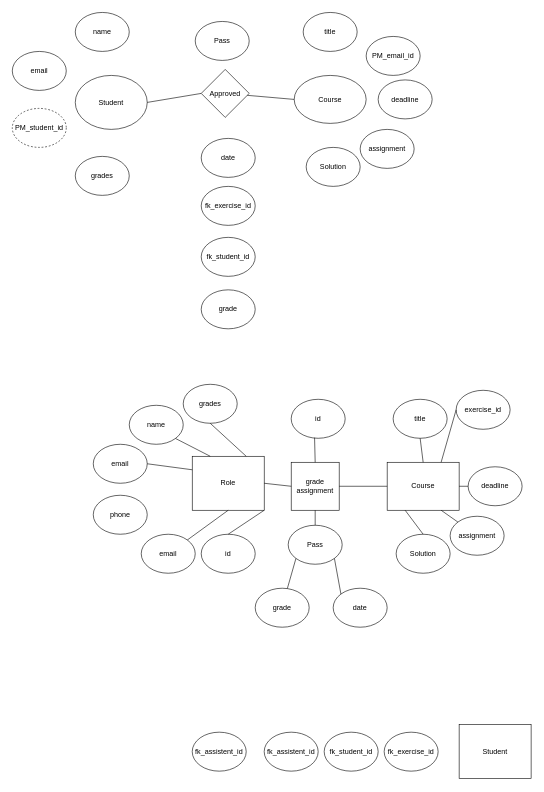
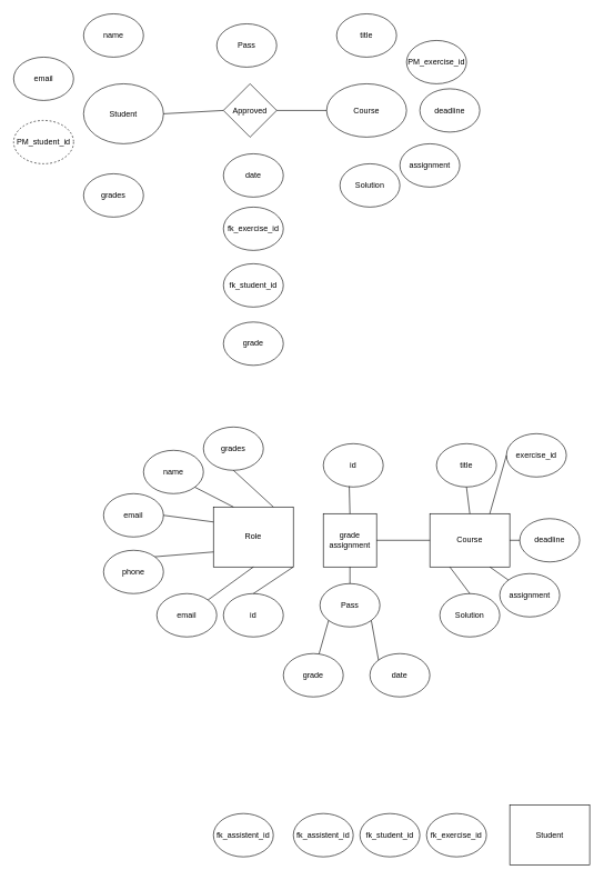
- <mxCell id="9" value="PM_email_id" style="ellipse;whiteSpace=wrap;html=1;" parent="1" vertex="1"><mxGeometry x="610" y="60" width="90" height="65" as="geometry" /></mxCell>
+ <mxCell id="9" value="PM_exercise_id" style="ellipse;whiteSpace=wrap;html=1;" parent="1" vertex="1"><mxGeometry x="610" y="60" width="90" height="65" as="geometry" /></mxCell>
- <mxCell id="4" value="Approved" style="rhombus;whiteSpace=wrap;html=1;" parent="1" vertex="1"><mxGeometry x="335" y="115" width="80" height="80" as="geometry" /></mxCell>
+ <mxCell id="4" value="Approved" style="rhombus;whiteSpace=wrap;html=1;" parent="1" vertex="1"><mxGeometry x="335" y="125" width="80" height="80" as="geometry" /></mxCell>
- <mxCell id="42" value="" style="endArrow=none;html=1;rounded=0;exitX=1;exitY=0.5;exitDx=0;exitDy=0;entryX=0;entryY=0.5;entryDx=0;entryDy=0;" edge="1" parent="1" source="38" target="24"><mxGeometry width="50" height="50" relative="1" as="geometry"><mxPoint x="485" y="985" as="sourcePoint" /><mxPoint x="535" y="935" as="targetPoint" /></mxGeometry></mxCell>
+ <mxCell id="48" value="" style="endArrow=none;html=1;rounded=0;entryX=0;entryY=0.75;entryDx=0;entryDy=0;exitX=1;exitY=0;exitDx=0;exitDy=0;" edge="1" parent="1" source="41" target="38"><mxGeometry width="50" height="50" relative="1" as="geometry"><mxPoint x="485" y="1015" as="sourcePoint" /><mxPoint x="535" y="965" as="targetPoint" /></mxGeometry></mxCell>
